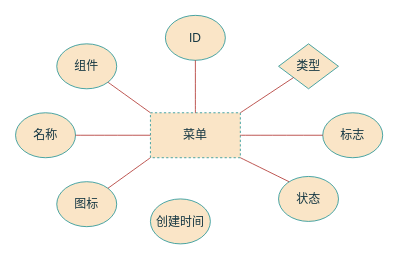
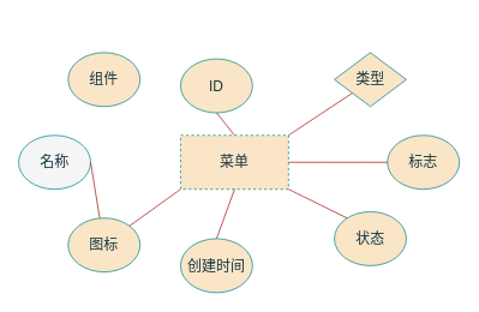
- <mxCell id="7" value="ID" style="ellipse;whiteSpace=wrap;html=1;strokeColor=#0F8B8D;fontSize=16;fontColor=#143642;fillColor=#FAE5C7;labelBackgroundColor=none;" parent="1" vertex="1"><mxGeometry x="220" y="20" width="80" height="60" as="geometry" /></mxCell>
+ <mxCell id="7" value="ID" style="ellipse;whiteSpace=wrap;html=1;strokeColor=#0F8B8D;fontSize=16;fontColor=#143642;fillColor=#FAE5C7;labelBackgroundColor=none;" parent="1" vertex="1"><mxGeometry x="200" y="65" width="80" height="60" as="geometry" /></mxCell>
- <mxCell id="18" value="" style="endArrow=none;html=1;rounded=0;strokeColor=#A8201A;fontSize=12;fontColor=default;startSize=8;endSize=8;fillColor=#FAE5C7;curved=1;entryX=0;entryY=0;entryDx=0;entryDy=0;exitX=1;exitY=1;exitDx=0;exitDy=0;labelBackgroundColor=none;" parent="1" source="16" target="2" edge="1"><mxGeometry width="50" height="50" relative="1" as="geometry"><mxPoint x="166" y="118" as="sourcePoint" /><mxPoint x="276" y="118" as="targetPoint" /></mxGeometry></mxCell>
- <mxCell id="5" value="名称" style="ellipse;whiteSpace=wrap;html=1;strokeColor=#0F8B8D;fontSize=16;fontColor=#143642;fillColor=#FAE5C7;labelBackgroundColor=none;" parent="1" vertex="1"><mxGeometry x="20" y="150" width="80" height="60" as="geometry" /></mxCell>
+ <mxCell id="5" value="名称" style="ellipse;whiteSpace=wrap;html=1;strokeColor=#0F8B8D;fontSize=16;fontColor=#143642;fillColor=#f5f5f5;labelBackgroundColor=none;" parent="1" vertex="1"><mxGeometry x="20" y="150" width="80" height="60" as="geometry" /></mxCell>
- <mxCell id="12" value="" style="endArrow=none;html=1;rounded=0;strokeColor=#A8201A;fontSize=12;fontColor=default;startSize=8;endSize=8;fillColor=#FAE5C7;curved=1;entryX=0;entryY=0.5;entryDx=0;entryDy=0;exitX=1;exitY=0.5;exitDx=0;exitDy=0;labelBackgroundColor=none;" parent="1" source="5" target="2" edge="1"><mxGeometry width="50" height="50" relative="1" as="geometry"><mxPoint x="130" y="230" as="sourcePoint" /><mxPoint x="180" y="180" as="targetPoint" /></mxGeometry></mxCell>
+ <mxCell id="12" value="" style="endArrow=none;html=1;rounded=0;strokeColor=#A8201A;fontSize=12;fontColor=default;startSize=8;endSize=8;fillColor=#FAE5C7;curved=1;exitX=1;exitY=0.5;exitDx=0;exitDy=0;labelBackgroundColor=none;" parent="1" source="5" target="6" edge="1"><mxGeometry width="50" height="50" relative="1" as="geometry"><mxPoint x="130" y="230" as="sourcePoint" /><mxPoint x="180" y="180" as="targetPoint" /></mxGeometry></mxCell>
+ <mxCell id="14" value="" style="endArrow=none;html=1;rounded=0;strokeColor=#A8201A;fontSize=12;fontColor=default;startSize=8;endSize=8;fillColor=#FAE5C7;curved=1;entryX=0.5;entryY=1;entryDx=0;entryDy=0;exitX=0.5;exitY=0;exitDx=0;exitDy=0;labelBackgroundColor=none;" parent="1" source="4" target="2" edge="1"><mxGeometry width="50" height="50" relative="1" as="geometry"><mxPoint x="130" y="230" as="sourcePoint" /><mxPoint x="180" y="180" as="targetPoint" /></mxGeometry></mxCell>
